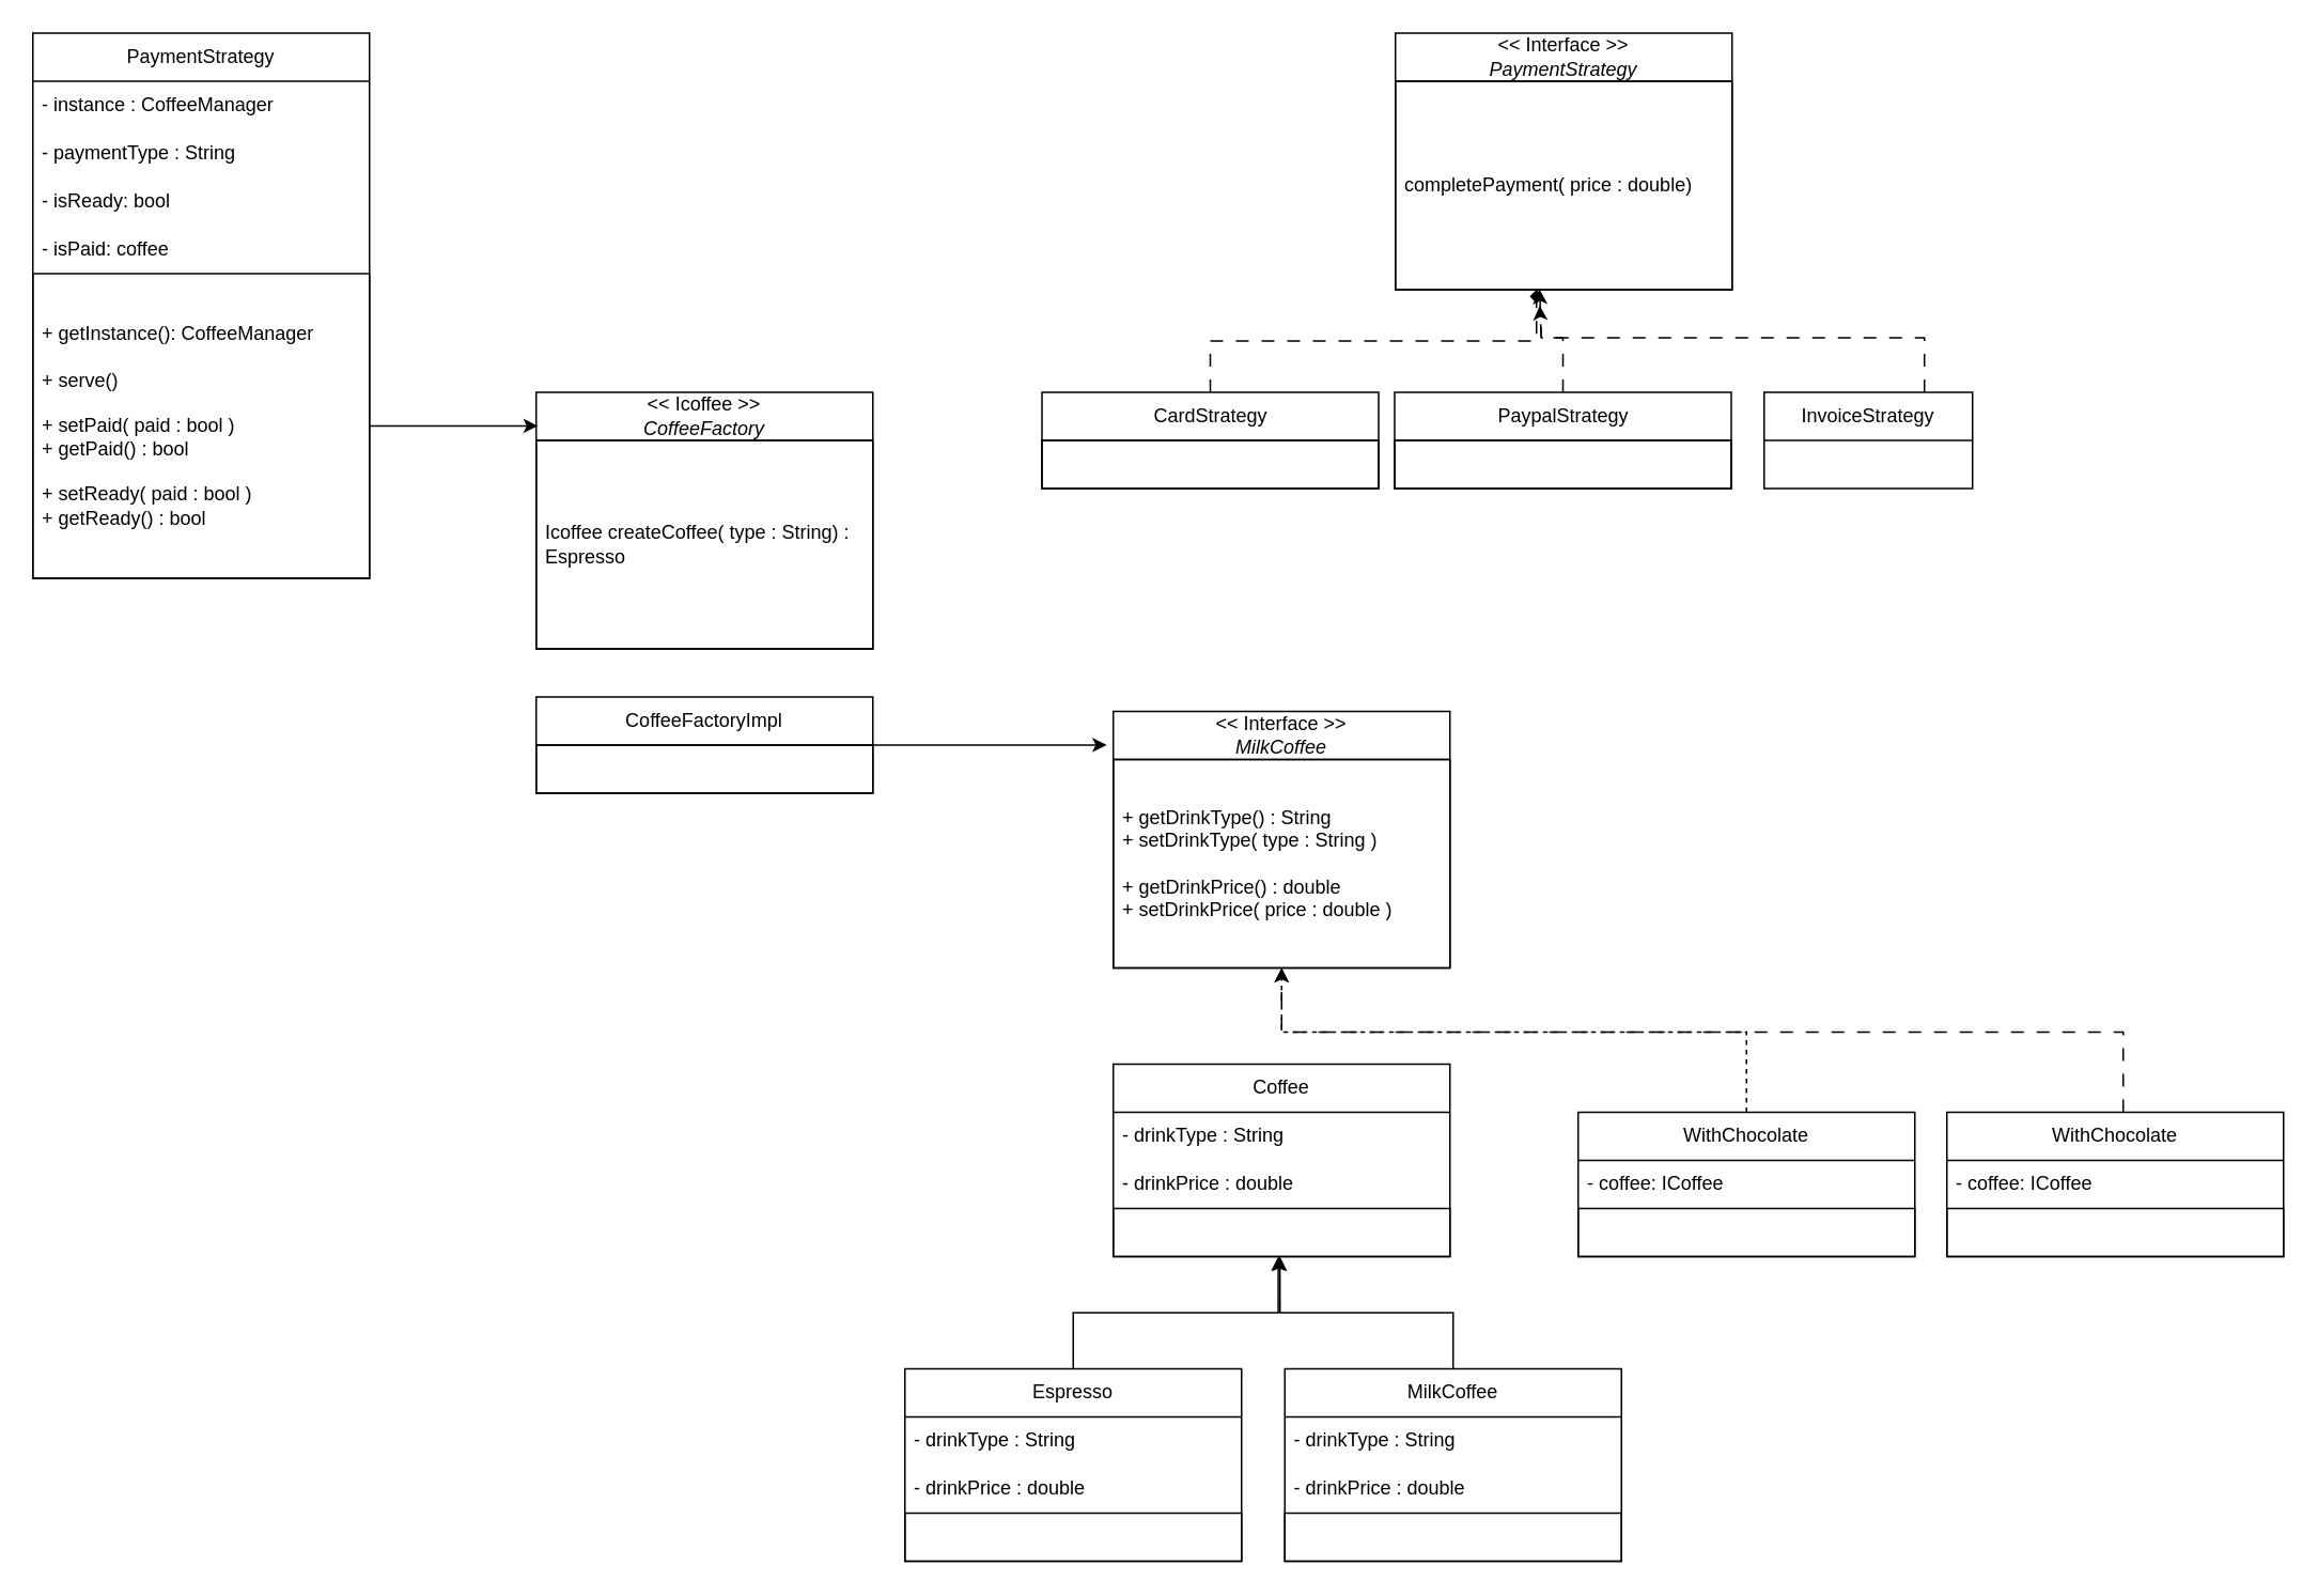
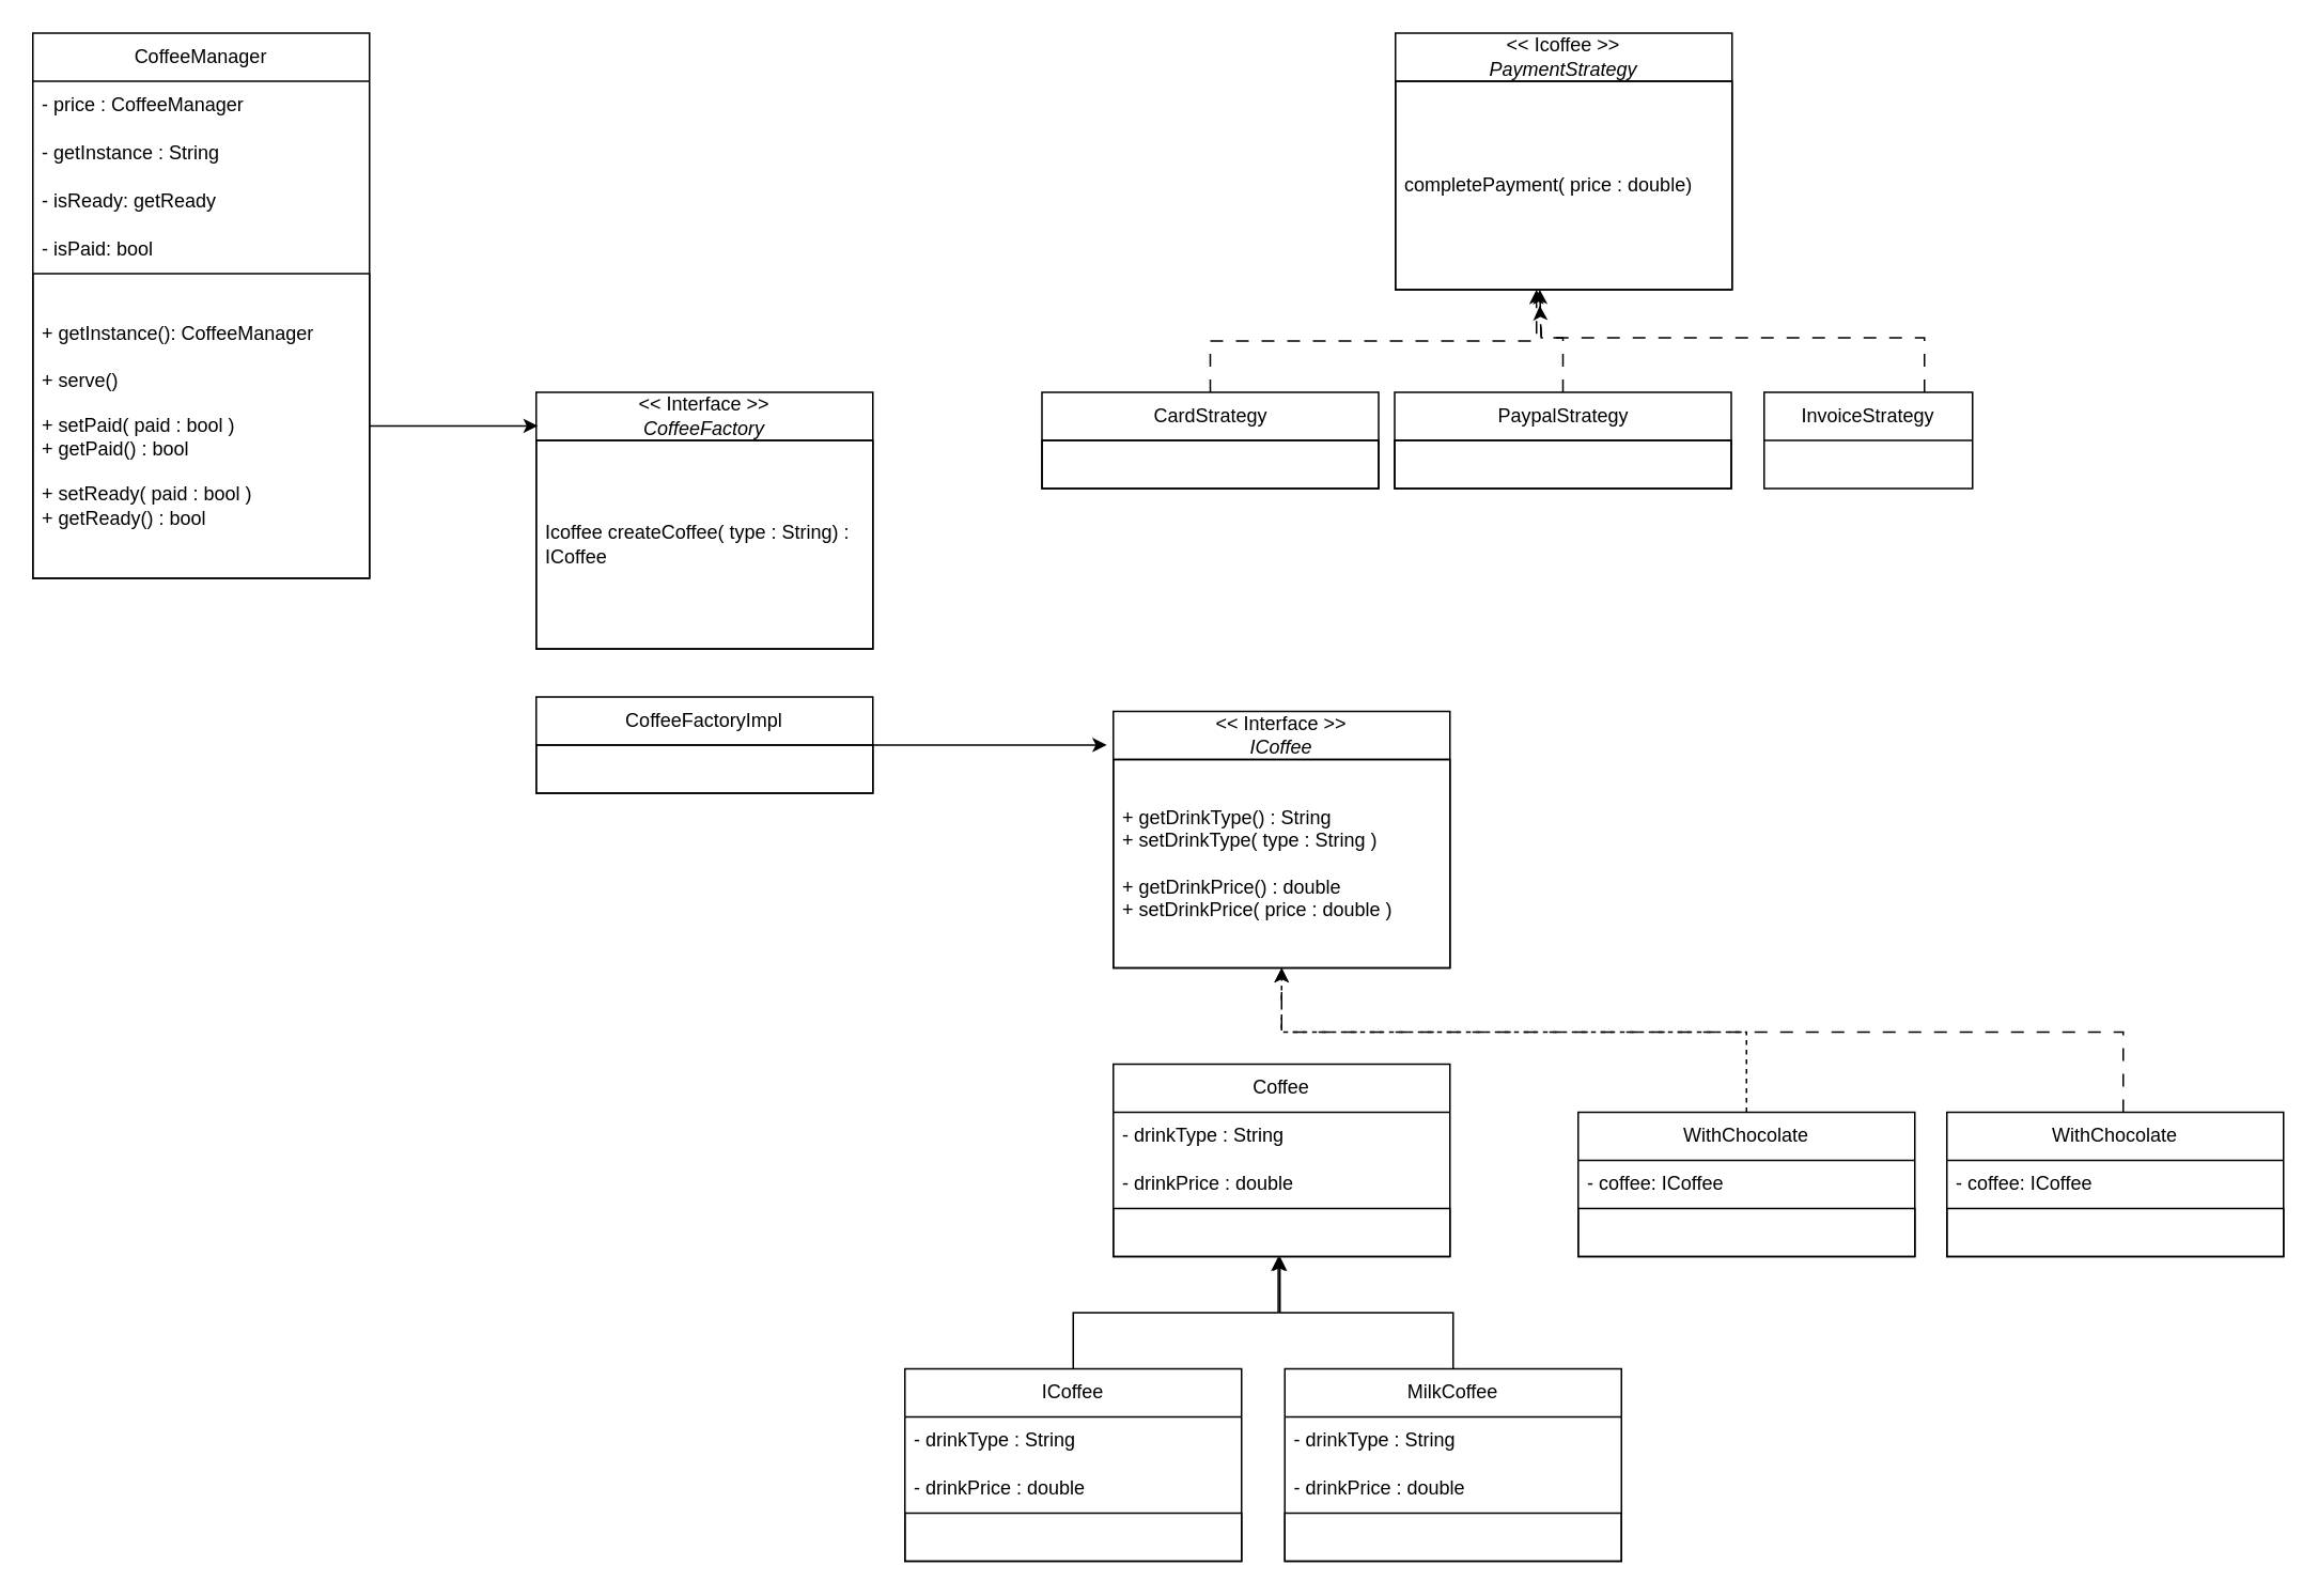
- <mxCell id="2" value="PaymentStrategy" style="swimlane;fontStyle=0;childLayout=stackLayout;horizontal=1;startSize=30;horizontalStack=0;resizeParent=1;resizeParentMax=0;resizeLast=0;collapsible=1;marginBottom=0;whiteSpace=wrap;html=1;" vertex="1" parent="1"><mxGeometry x="20" y="20" width="210" height="340" as="geometry" /></mxCell>
+ <mxCell id="2" value="CoffeeManager" style="swimlane;fontStyle=0;childLayout=stackLayout;horizontal=1;startSize=30;horizontalStack=0;resizeParent=1;resizeParentMax=0;resizeLast=0;collapsible=1;marginBottom=0;whiteSpace=wrap;html=1;" vertex="1" parent="1"><mxGeometry x="20" y="20" width="210" height="340" as="geometry" /></mxCell>
- <mxCell id="38" value="&lt;div&gt;&amp;lt;&amp;lt; Interface &amp;gt;&amp;gt;&lt;/div&gt;&lt;div&gt;&lt;i&gt;PaymentStrategy&lt;/i&gt;&lt;/div&gt;" style="swimlane;fontStyle=0;childLayout=stackLayout;horizontal=1;startSize=30;horizontalStack=0;resizeParent=1;resizeParentMax=0;resizeLast=0;collapsible=1;marginBottom=0;whiteSpace=wrap;html=1;" vertex="1" parent="1"><mxGeometry x="870" y="20" width="210" height="160" as="geometry" /></mxCell>
+ <mxCell id="38" value="&lt;div&gt;&amp;lt;&amp;lt; Icoffee &amp;gt;&amp;gt;&lt;/div&gt;&lt;div&gt;&lt;i&gt;PaymentStrategy&lt;/i&gt;&lt;/div&gt;" style="swimlane;fontStyle=0;childLayout=stackLayout;horizontal=1;startSize=30;horizontalStack=0;resizeParent=1;resizeParentMax=0;resizeLast=0;collapsible=1;marginBottom=0;whiteSpace=wrap;html=1;" vertex="1" parent="1"><mxGeometry x="870" y="20" width="210" height="160" as="geometry" /></mxCell>
- <mxCell id="3" value="- instance : CoffeeManager" style="text;strokeColor=none;fillColor=none;align=left;verticalAlign=middle;spacingLeft=4;spacingRight=4;overflow=hidden;points=[[0,0.5],[1,0.5]];portConstraint=eastwest;rotatable=0;whiteSpace=wrap;html=1;" vertex="1" parent="2"><mxGeometry y="30" width="210" height="30" as="geometry" /></mxCell>
+ <mxCell id="3" value="- price : CoffeeManager" style="text;strokeColor=none;fillColor=none;align=left;verticalAlign=middle;spacingLeft=4;spacingRight=4;overflow=hidden;points=[[0,0.5],[1,0.5]];portConstraint=eastwest;rotatable=0;whiteSpace=wrap;html=1;" vertex="1" parent="2"><mxGeometry y="30" width="210" height="30" as="geometry" /></mxCell>
- <mxCell id="4" value="- paymentType : String&lt;span style=&quot;white-space: pre;&quot;&gt;&#09;&lt;/span&gt;&lt;span style=&quot;white-space: pre;&quot;&gt;&#09;&lt;/span&gt;" style="text;strokeColor=none;fillColor=none;align=left;verticalAlign=middle;spacingLeft=4;spacingRight=4;overflow=hidden;points=[[0,0.5],[1,0.5]];portConstraint=eastwest;rotatable=0;whiteSpace=wrap;html=1;" vertex="1" parent="2"><mxGeometry y="60" width="210" height="30" as="geometry" /></mxCell>
+ <mxCell id="4" value="- getInstance : String&lt;span style=&quot;white-space: pre;&quot;&gt;&#09;&lt;/span&gt;&lt;span style=&quot;white-space: pre;&quot;&gt;&#09;&lt;/span&gt;" style="text;strokeColor=none;fillColor=none;align=left;verticalAlign=middle;spacingLeft=4;spacingRight=4;overflow=hidden;points=[[0,0.5],[1,0.5]];portConstraint=eastwest;rotatable=0;whiteSpace=wrap;html=1;" vertex="1" parent="2"><mxGeometry y="60" width="210" height="30" as="geometry" /></mxCell>
- <mxCell id="5" value="&lt;div&gt;- isReady: bool&lt;/div&gt;" style="text;strokeColor=none;fillColor=none;align=left;verticalAlign=middle;spacingLeft=4;spacingRight=4;overflow=hidden;points=[[0,0.5],[1,0.5]];portConstraint=eastwest;rotatable=0;whiteSpace=wrap;html=1;" vertex="1" parent="2"><mxGeometry y="90" width="210" height="30" as="geometry" /></mxCell>
+ <mxCell id="5" value="&lt;div&gt;- isReady: getReady&lt;/div&gt;" style="text;strokeColor=none;fillColor=none;align=left;verticalAlign=middle;spacingLeft=4;spacingRight=4;overflow=hidden;points=[[0,0.5],[1,0.5]];portConstraint=eastwest;rotatable=0;whiteSpace=wrap;html=1;" vertex="1" parent="2"><mxGeometry y="90" width="210" height="30" as="geometry" /></mxCell>
- <mxCell id="6" value="&lt;div&gt;- isPaid: coffee&lt;/div&gt;" style="text;strokeColor=none;fillColor=none;align=left;verticalAlign=middle;spacingLeft=4;spacingRight=4;overflow=hidden;points=[[0,0.5],[1,0.5]];portConstraint=eastwest;rotatable=0;whiteSpace=wrap;html=1;" vertex="1" parent="2"><mxGeometry y="120" width="210" height="30" as="geometry" /></mxCell>
+ <mxCell id="6" value="&lt;div&gt;- isPaid: bool&lt;/div&gt;" style="text;strokeColor=none;fillColor=none;align=left;verticalAlign=middle;spacingLeft=4;spacingRight=4;overflow=hidden;points=[[0,0.5],[1,0.5]];portConstraint=eastwest;rotatable=0;whiteSpace=wrap;html=1;" vertex="1" parent="2"><mxGeometry y="120" width="210" height="30" as="geometry" /></mxCell>
- <mxCell id="47" style="edgeStyle=orthogonalEdgeStyle;rounded=0;orthogonalLoop=1;jettySize=auto;html=1;entryX=0.419;entryY=1;entryDx=0;entryDy=0;entryPerimeter=0;dashed=1;dashPattern=8 8;endArrow=diamond;" edge="1" parent="1" source="40" target="39"><mxGeometry relative="1" as="geometry" /></mxCell>
+ <mxCell id="47" style="edgeStyle=orthogonalEdgeStyle;rounded=0;orthogonalLoop=1;jettySize=auto;html=1;entryX=0.419;entryY=1;entryDx=0;entryDy=0;entryPerimeter=0;dashed=1;dashPattern=8 8;" edge="1" parent="1" source="40" target="39"><mxGeometry relative="1" as="geometry" /></mxCell>
- <mxCell id="34" value="&lt;div&gt;&amp;lt;&amp;lt; Icoffee &amp;gt;&amp;gt;&lt;/div&gt;&lt;div&gt;&lt;i&gt;CoffeeFactory&lt;/i&gt;&lt;/div&gt;" style="swimlane;fontStyle=0;childLayout=stackLayout;horizontal=1;startSize=30;horizontalStack=0;resizeParent=1;resizeParentMax=0;resizeLast=0;collapsible=1;marginBottom=0;whiteSpace=wrap;html=1;" vertex="1" parent="1"><mxGeometry x="334" y="244" width="210" height="160" as="geometry" /></mxCell>
+ <mxCell id="34" value="&lt;div&gt;&amp;lt;&amp;lt; Interface &amp;gt;&amp;gt;&lt;/div&gt;&lt;div&gt;&lt;i&gt;CoffeeFactory&lt;/i&gt;&lt;/div&gt;" style="swimlane;fontStyle=0;childLayout=stackLayout;horizontal=1;startSize=30;horizontalStack=0;resizeParent=1;resizeParentMax=0;resizeLast=0;collapsible=1;marginBottom=0;whiteSpace=wrap;html=1;" vertex="1" parent="1"><mxGeometry x="334" y="244" width="210" height="160" as="geometry" /></mxCell>
- <mxCell id="35" value="Icoffee createCoffee( type : String) : Espresso " style="text;strokeColor=default;fillColor=none;align=left;verticalAlign=middle;spacingLeft=4;spacingRight=4;overflow=hidden;points=[[0,0.5],[1,0.5]];portConstraint=eastwest;rotatable=0;whiteSpace=wrap;html=1;" vertex="1" parent="34"><mxGeometry y="30" width="210" height="130" as="geometry" /></mxCell>
+ <mxCell id="35" value="Icoffee createCoffee( type : String) : ICoffee " style="text;strokeColor=default;fillColor=none;align=left;verticalAlign=middle;spacingLeft=4;spacingRight=4;overflow=hidden;points=[[0,0.5],[1,0.5]];portConstraint=eastwest;rotatable=0;whiteSpace=wrap;html=1;" vertex="1" parent="34"><mxGeometry y="30" width="210" height="130" as="geometry" /></mxCell>
- <mxCell id="8" value="&lt;div&gt;&amp;lt;&amp;lt; Interface &amp;gt;&amp;gt;&lt;/div&gt;&lt;div&gt;&lt;i&gt;MilkCoffee&lt;/i&gt;&lt;/div&gt;" style="swimlane;fontStyle=0;childLayout=stackLayout;horizontal=1;startSize=30;horizontalStack=0;resizeParent=1;resizeParentMax=0;resizeLast=0;collapsible=1;marginBottom=0;whiteSpace=wrap;html=1;" vertex="1" parent="1"><mxGeometry x="694" y="443" width="210" height="160" as="geometry" /></mxCell>
+ <mxCell id="8" value="&lt;div&gt;&amp;lt;&amp;lt; Interface &amp;gt;&amp;gt;&lt;/div&gt;&lt;div&gt;&lt;i&gt;ICoffee&lt;/i&gt;&lt;/div&gt;" style="swimlane;fontStyle=0;childLayout=stackLayout;horizontal=1;startSize=30;horizontalStack=0;resizeParent=1;resizeParentMax=0;resizeLast=0;collapsible=1;marginBottom=0;whiteSpace=wrap;html=1;" vertex="1" parent="1"><mxGeometry x="694" y="443" width="210" height="160" as="geometry" /></mxCell>
- <mxCell id="14" value="Espresso" style="swimlane;fontStyle=0;childLayout=stackLayout;horizontal=1;startSize=30;horizontalStack=0;resizeParent=1;resizeParentMax=0;resizeLast=0;collapsible=1;marginBottom=0;whiteSpace=wrap;html=1;" vertex="1" parent="1"><mxGeometry x="564" y="853" width="210" height="120" as="geometry" /></mxCell>
+ <mxCell id="14" value="ICoffee" style="swimlane;fontStyle=0;childLayout=stackLayout;horizontal=1;startSize=30;horizontalStack=0;resizeParent=1;resizeParentMax=0;resizeLast=0;collapsible=1;marginBottom=0;whiteSpace=wrap;html=1;" vertex="1" parent="1"><mxGeometry x="564" y="853" width="210" height="120" as="geometry" /></mxCell>
